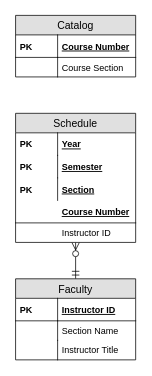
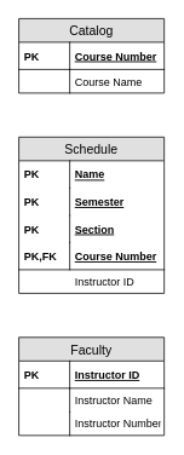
- <mxCell id="23" value="Course Section" style="shape=partialRectangle;top=0;left=0;right=0;bottom=0;align=left;verticalAlign=top;fillColor=none;spacingLeft=60;spacingRight=4;overflow=hidden;rotatable=0;points=[[0,0.5],[1,0.5]];portConstraint=eastwest;dropTarget=0;fontSize=12;" vertex="1" parent="20"><mxGeometry y="56" width="160" height="26" as="geometry" /></mxCell>
+ <mxCell id="23" value="Course Name" style="shape=partialRectangle;top=0;left=0;right=0;bottom=0;align=left;verticalAlign=top;fillColor=none;spacingLeft=60;spacingRight=4;overflow=hidden;rotatable=0;points=[[0,0.5],[1,0.5]];portConstraint=eastwest;dropTarget=0;fontSize=12;" vertex="1" parent="20"><mxGeometry y="56" width="160" height="26" as="geometry" /></mxCell>
- <mxCell id="4" value="Year" style="shape=partialRectangle;top=0;left=0;right=0;bottom=0;align=left;verticalAlign=middle;fillColor=none;spacingLeft=60;spacingRight=4;overflow=hidden;rotatable=0;points=[[0,0.5],[1,0.5]];portConstraint=eastwest;dropTarget=0;fontStyle=5;fontSize=12;" vertex="1" parent="3"><mxGeometry y="26" width="160" height="30" as="geometry" /></mxCell>
+ <mxCell id="4" value="Name" style="shape=partialRectangle;top=0;left=0;right=0;bottom=0;align=left;verticalAlign=middle;fillColor=none;spacingLeft=60;spacingRight=4;overflow=hidden;rotatable=0;points=[[0,0.5],[1,0.5]];portConstraint=eastwest;dropTarget=0;fontStyle=5;fontSize=12;" vertex="1" parent="3"><mxGeometry y="26" width="160" height="30" as="geometry" /></mxCell>
+ <mxCell id="11" value="PK,FK" style="shape=partialRectangle;fontStyle=1;top=0;left=0;bottom=0;fillColor=none;align=left;verticalAlign=middle;spacingLeft=4;spacingRight=4;overflow=hidden;rotatable=0;points=[];portConstraint=eastwest;part=1;fontSize=12;" vertex="1" connectable="0" parent="10"><mxGeometry width="56" height="30" as="geometry" /></mxCell>
- <mxCell id="2" value="" style="edgeStyle=orthogonalEdgeStyle;rounded=0;orthogonalLoop=1;jettySize=auto;html=1;startSize=8;endSize=8;fontSize=12;entryX=0.5;entryY=0;entryDx=0;entryDy=0;startArrow=ERzeroToMany;startFill=1;endArrow=ERmandOne;endFill=0;" edge="1" parent="1" source="3" target="13"><mxGeometry relative="1" as="geometry" /></mxCell>
- <mxCell id="16" value="Section Name" style="shape=partialRectangle;top=0;left=0;right=0;bottom=0;align=left;verticalAlign=top;fillColor=none;spacingLeft=60;spacingRight=4;overflow=hidden;rotatable=0;points=[[0,0.5],[1,0.5]];portConstraint=eastwest;dropTarget=0;fontSize=12;" vertex="1" parent="13"><mxGeometry y="56" width="160" height="26" as="geometry" /></mxCell>
+ <mxCell id="16" value="Instructor Name" style="shape=partialRectangle;top=0;left=0;right=0;bottom=0;align=left;verticalAlign=top;fillColor=none;spacingLeft=60;spacingRight=4;overflow=hidden;rotatable=0;points=[[0,0.5],[1,0.5]];portConstraint=eastwest;dropTarget=0;fontSize=12;" vertex="1" parent="13"><mxGeometry y="56" width="160" height="26" as="geometry" /></mxCell>
- <mxCell id="18" value="Instructor Title" style="shape=partialRectangle;top=0;left=0;right=0;bottom=0;align=left;verticalAlign=top;fillColor=none;spacingLeft=60;spacingRight=4;overflow=hidden;rotatable=0;points=[[0,0.5],[1,0.5]];portConstraint=eastwest;dropTarget=0;fontSize=12;" vertex="1" parent="13"><mxGeometry y="82" width="160" height="26" as="geometry" /></mxCell>
+ <mxCell id="18" value="Instructor Number" style="shape=partialRectangle;top=0;left=0;right=0;bottom=0;align=left;verticalAlign=top;fillColor=none;spacingLeft=60;spacingRight=4;overflow=hidden;rotatable=0;points=[[0,0.5],[1,0.5]];portConstraint=eastwest;dropTarget=0;fontSize=12;" vertex="1" parent="13"><mxGeometry y="82" width="160" height="26" as="geometry" /></mxCell>
